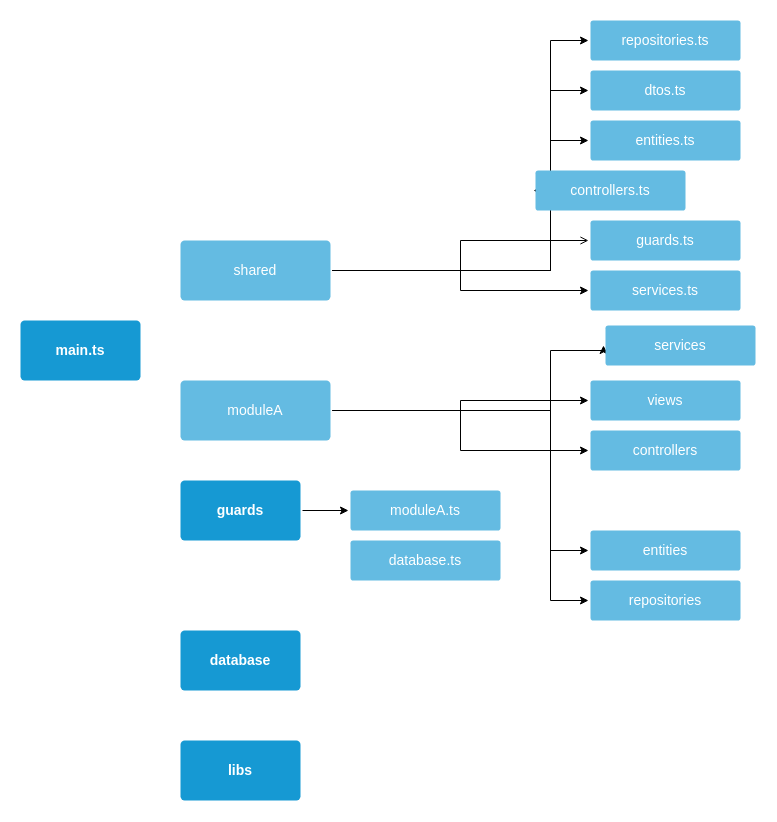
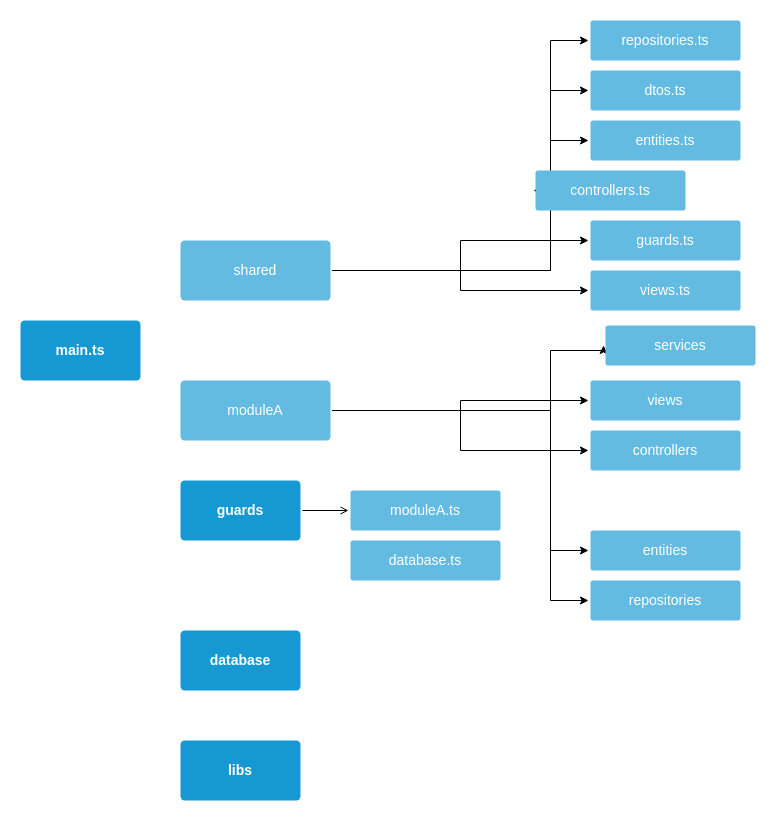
- <mxCell id="10" style="edgeStyle=orthogonalEdgeStyle;rounded=0;orthogonalLoop=1;jettySize=auto;html=1;endArrow=open;" parent="1" source="15" target="26" edge="1"><mxGeometry relative="1" as="geometry"><Array as="points"><mxPoint x="460" y="270" /><mxPoint x="460" y="240" /></Array></mxGeometry></mxCell>
+ <mxCell id="10" style="edgeStyle=orthogonalEdgeStyle;rounded=0;orthogonalLoop=1;jettySize=auto;html=1;" parent="1" source="15" target="26" edge="1"><mxGeometry relative="1" as="geometry"><Array as="points"><mxPoint x="460" y="270" /><mxPoint x="460" y="240" /></Array></mxGeometry></mxCell>
- <mxCell id="25" value="services.ts" style="rounded=1;whiteSpace=wrap;html=1;shadow=0;labelBackgroundColor=none;strokeColor=none;strokeWidth=3;fillColor=#64bbe2;fontFamily=Helvetica;fontSize=14;fontColor=#FFFFFF;align=center;spacing=5;arcSize=7;perimeterSpacing=2;" parent="1" vertex="1"><mxGeometry x="590" y="270" width="150" height="40" as="geometry" /></mxCell>
+ <mxCell id="25" value="views.ts" style="rounded=1;whiteSpace=wrap;html=1;shadow=0;labelBackgroundColor=none;strokeColor=none;strokeWidth=3;fillColor=#64bbe2;fontFamily=Helvetica;fontSize=14;fontColor=#FFFFFF;align=center;spacing=5;arcSize=7;perimeterSpacing=2;" parent="1" vertex="1"><mxGeometry x="590" y="270" width="150" height="40" as="geometry" /></mxCell>
- <mxCell id="16" style="edgeStyle=orthogonalEdgeStyle;rounded=0;orthogonalLoop=1;jettySize=auto;html=1;" parent="1" source="17" target="31" edge="1"><mxGeometry relative="1" as="geometry" /></mxCell>
+ <mxCell id="16" style="edgeStyle=orthogonalEdgeStyle;rounded=0;orthogonalLoop=1;jettySize=auto;html=1;endArrow=open;" parent="1" source="17" target="31" edge="1"><mxGeometry relative="1" as="geometry" /></mxCell>
